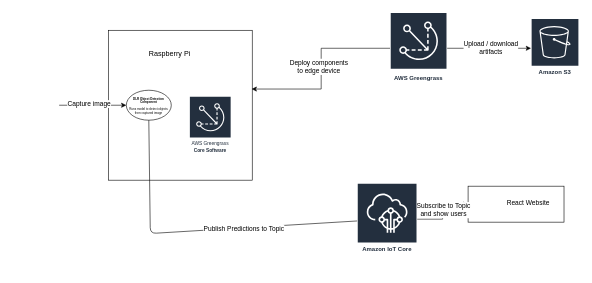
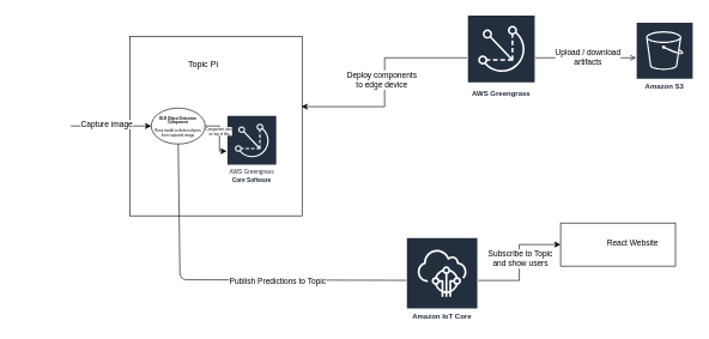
- <mxCell id="9" style="edgeStyle=orthogonalEdgeStyle;rounded=0;orthogonalLoop=1;jettySize=auto;html=1;" edge="1" parent="1" source="11" target="20"><mxGeometry relative="1" as="geometry" /></mxCell>
+ <mxCell id="9" style="edgeStyle=orthogonalEdgeStyle;rounded=0;orthogonalLoop=1;jettySize=auto;html=1;endArrow=open;" edge="1" parent="1" source="11" target="20"><mxGeometry relative="1" as="geometry" /></mxCell>
- <mxCell id="13" value="Raspberry Pi" style="text;html=1;strokeColor=none;fillColor=none;align=center;verticalAlign=middle;whiteSpace=wrap;rounded=0;" vertex="1" parent="1"><mxGeometry x="240" y="80" width="85" height="20" as="geometry" /></mxCell>
+ <mxCell id="13" value="Topic Pi" style="text;html=1;strokeColor=none;fillColor=none;align=center;verticalAlign=middle;whiteSpace=wrap;rounded=0;" vertex="1" parent="1"><mxGeometry x="240" y="80" width="85" height="20" as="geometry" /></mxCell>
+ <mxCell id="15" style="edgeStyle=orthogonalEdgeStyle;rounded=0;orthogonalLoop=1;jettySize=auto;html=1;fontSize=5;" edge="1" parent="1" source="17" target="14"><mxGeometry relative="1" as="geometry" /></mxCell>
+ <mxCell id="16" value="Component runs&lt;br&gt;&amp;nbsp;on top of this" style="edgeLabel;html=1;align=center;verticalAlign=middle;resizable=0;points=[];fontSize=5;" vertex="1" connectable="0" parent="15"><mxGeometry x="-0.186" y="-2" relative="1" as="geometry"><mxPoint as="offset" /></mxGeometry></mxCell>
- <mxCell id="6" value="Amazon IoT Core" style="outlineConnect=0;fontColor=#232F3E;gradientColor=none;strokeColor=#ffffff;fillColor=#232F3E;dashed=0;verticalLabelPosition=middle;verticalAlign=bottom;align=center;html=1;whiteSpace=wrap;fontSize=10;fontStyle=1;spacing=3;shape=mxgraph.aws4.productIcon;prIcon=mxgraph.aws4.iot_core;" vertex="1" parent="1"><mxGeometry x="595" y="305" width="100" height="120" as="geometry" /></mxCell>
+ <mxCell id="6" value="Amazon IoT Core" style="outlineConnect=0;fontColor=#232F3E;gradientColor=none;strokeColor=#ffffff;fillColor=#232F3E;dashed=0;verticalLabelPosition=middle;verticalAlign=bottom;align=center;html=1;whiteSpace=wrap;fontSize=10;fontStyle=1;spacing=3;shape=mxgraph.aws4.productIcon;prIcon=mxgraph.aws4.iot_core;" vertex="1" parent="1"><mxGeometry x="565" y="330" width="100" height="120" as="geometry" /></mxCell>
